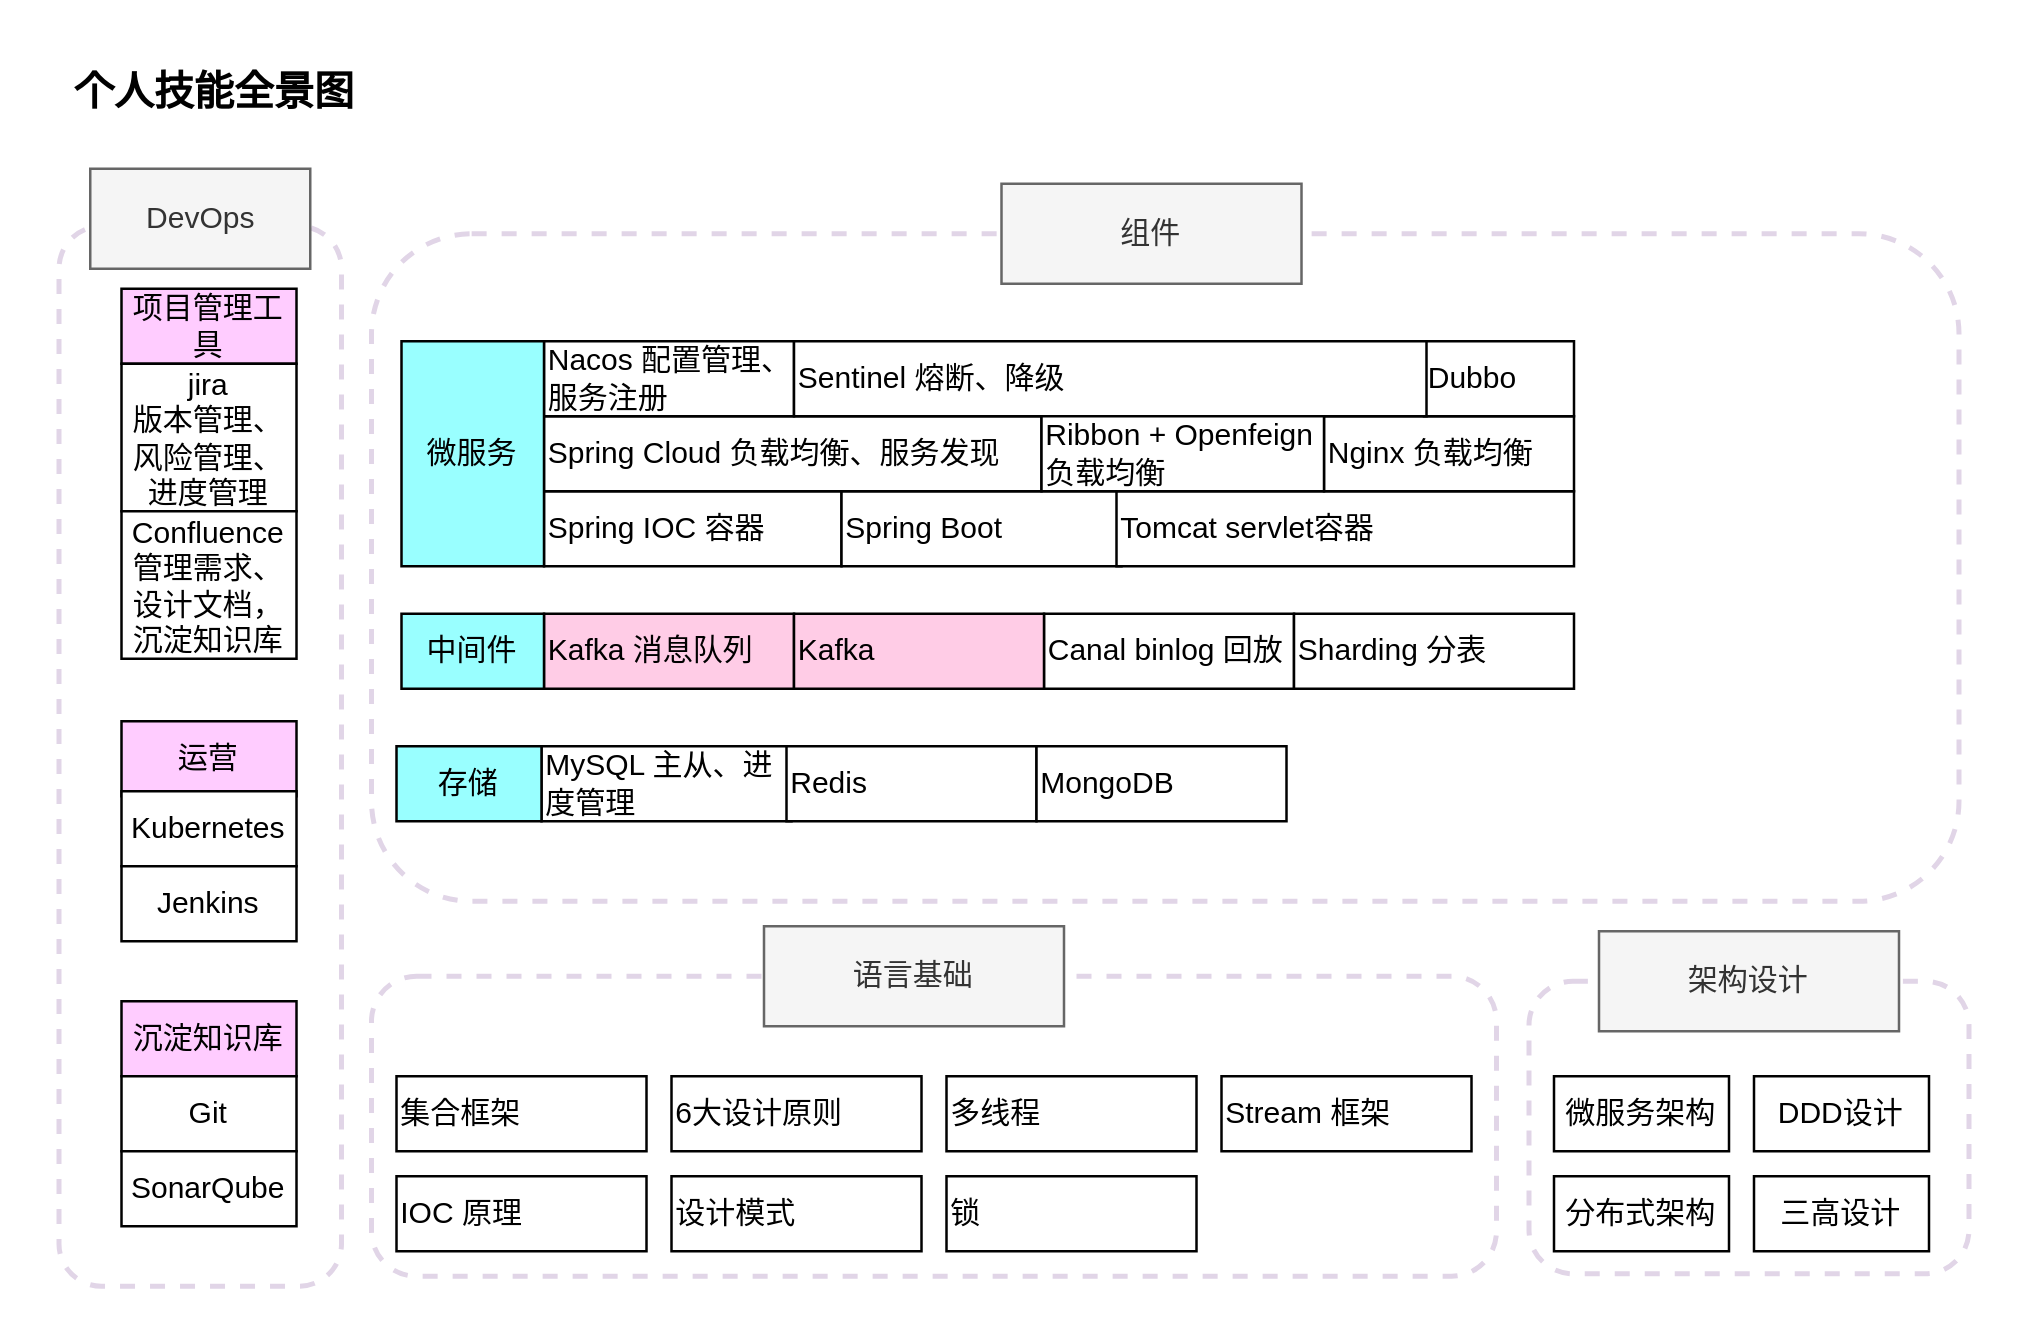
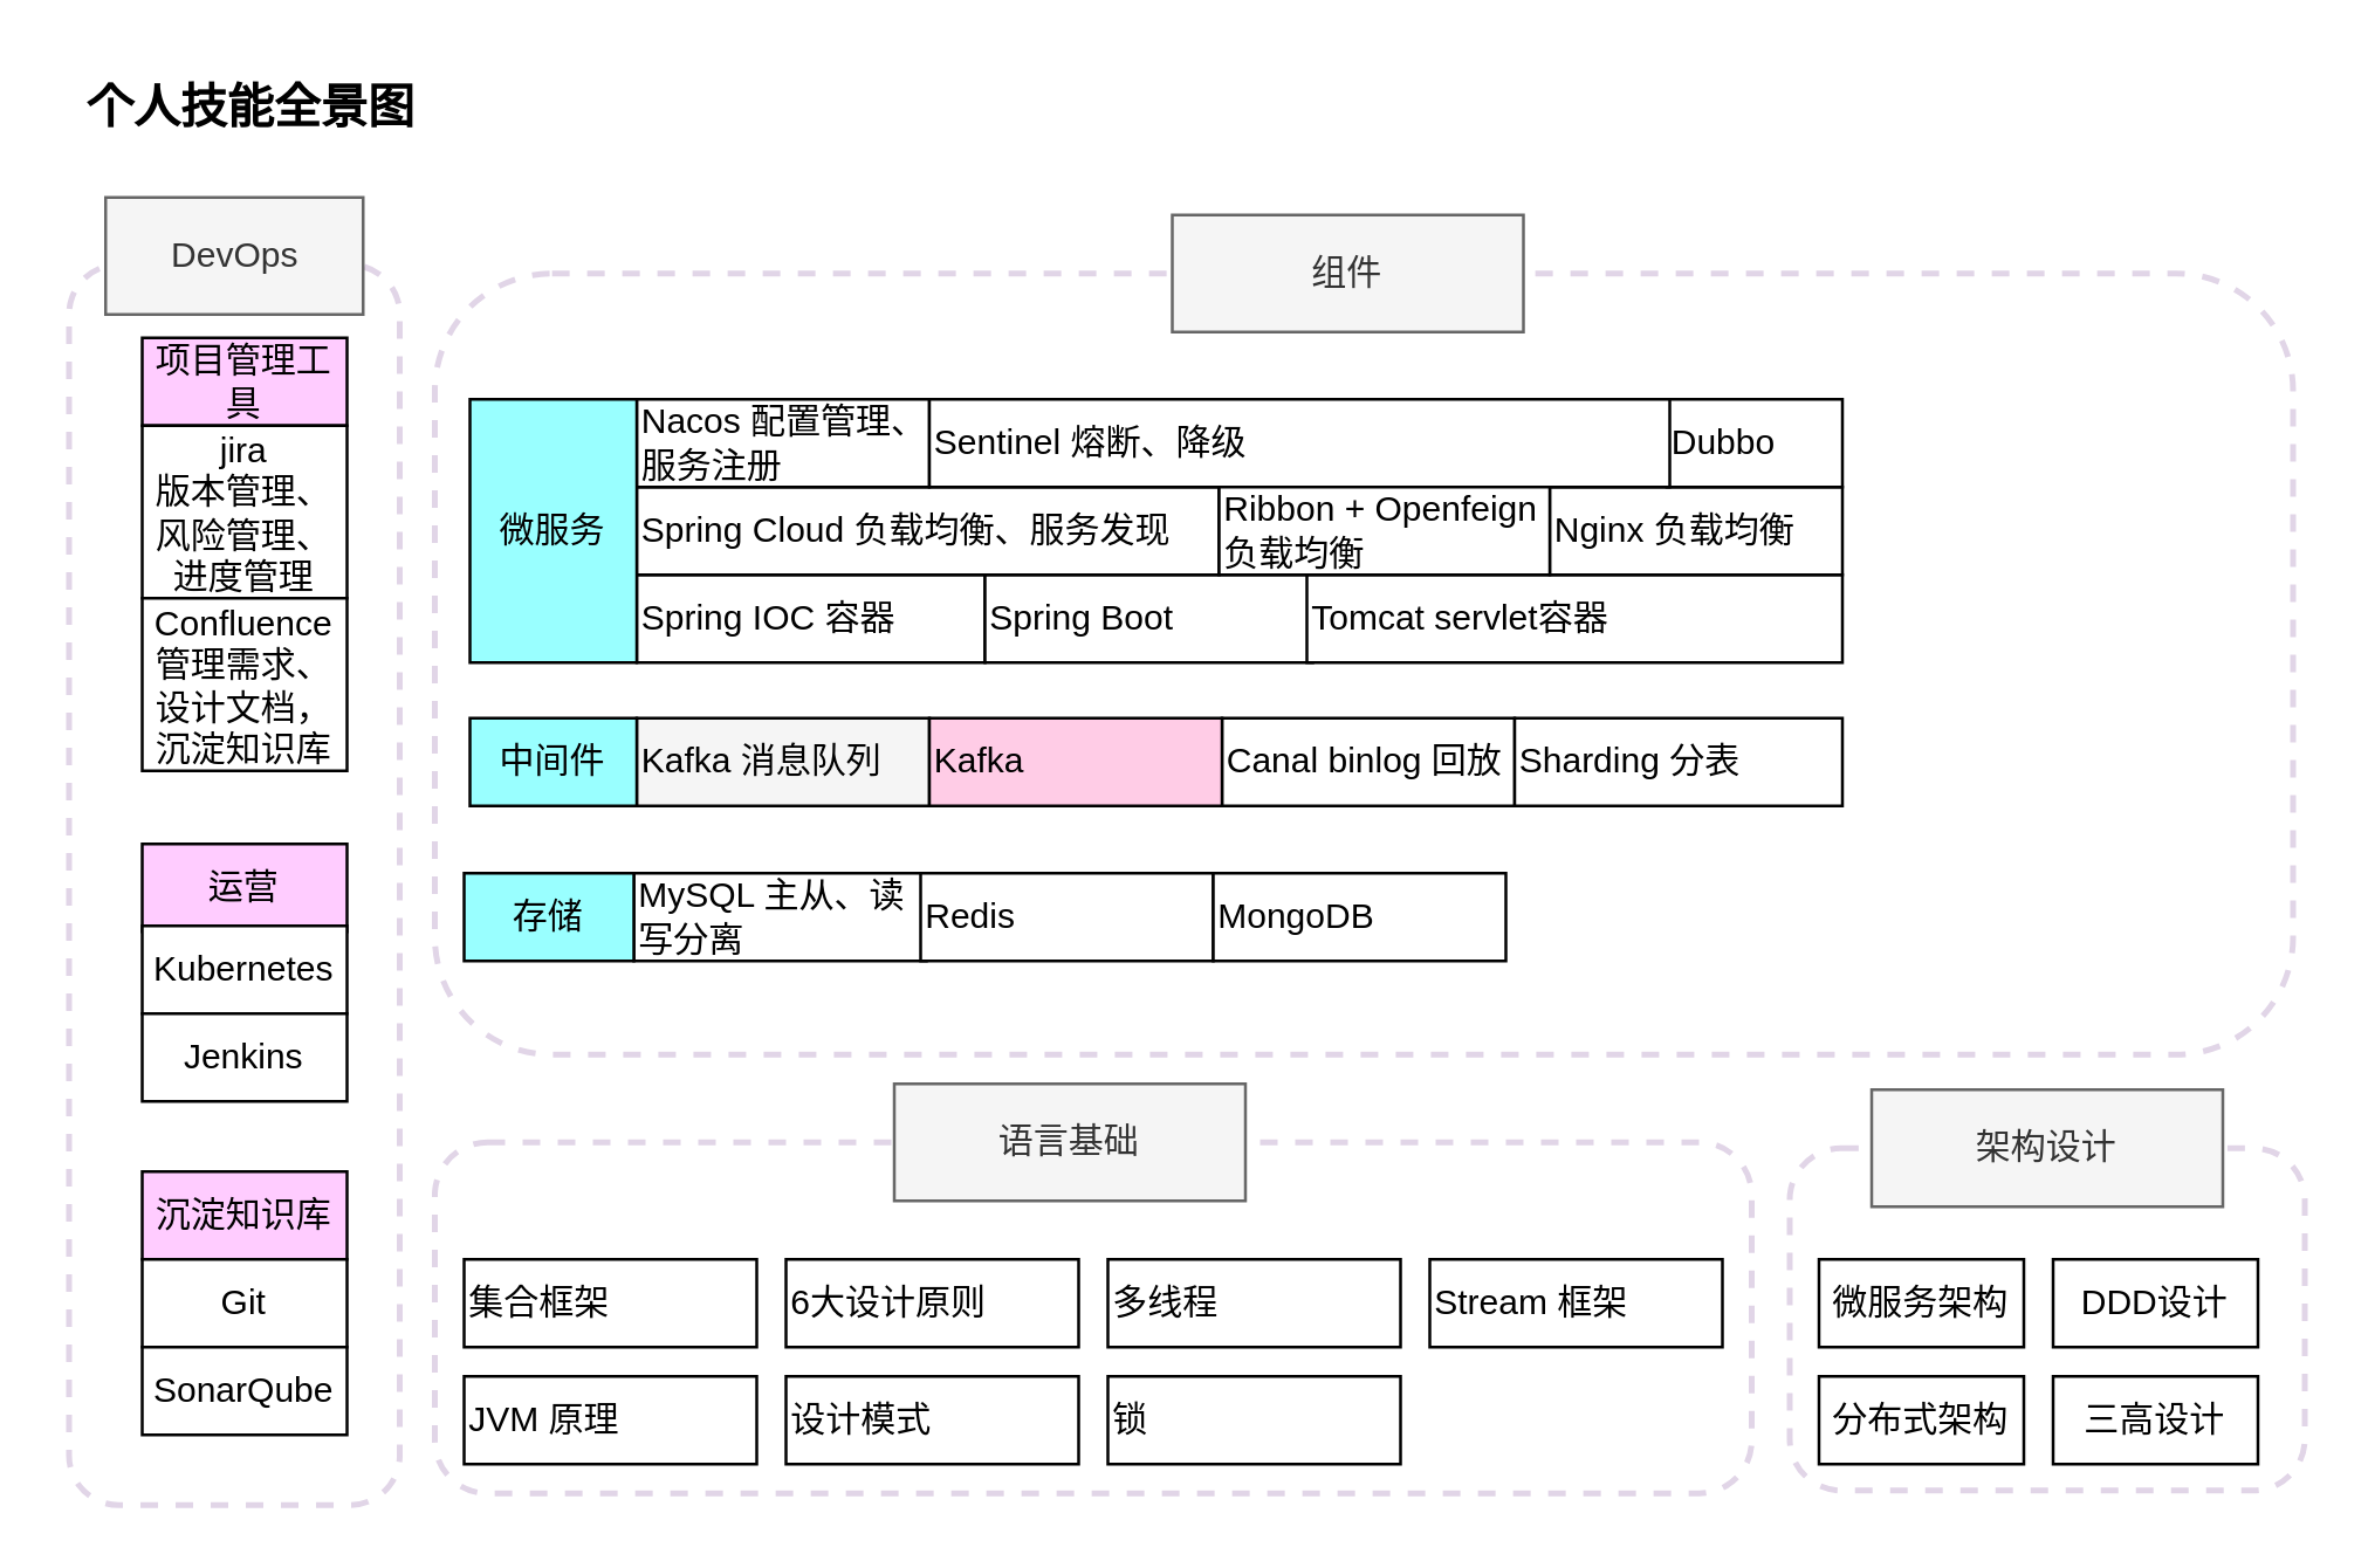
- <mxCell id="14" value="Kafka 消息队列" style="rounded=0;whiteSpace=wrap;html=1;align=left;fillColor=#FFCCE6;" parent="1" vertex="1"><mxGeometry x="217" y="245" width="100" height="30" as="geometry" /></mxCell>
+ <mxCell id="14" value="Kafka 消息队列" style="rounded=0;whiteSpace=wrap;html=1;align=left;fillColor=#f5f5f5;" parent="1" vertex="1"><mxGeometry x="217" y="245" width="100" height="30" as="geometry" /></mxCell>
- <mxCell id="25" value="MySQL 主从、进度管理" style="rounded=0;whiteSpace=wrap;html=1;align=left;" parent="1" vertex="1"><mxGeometry x="216" y="298" width="100" height="30" as="geometry" /></mxCell>
+ <mxCell id="25" value="MySQL 主从、读写分离" style="rounded=0;whiteSpace=wrap;html=1;align=left;" parent="1" vertex="1"><mxGeometry x="216" y="298" width="100" height="30" as="geometry" /></mxCell>
- <mxCell id="13" value="IOC 原理" style="rounded=0;whiteSpace=wrap;html=1;align=left;" parent="1" vertex="1"><mxGeometry x="158" y="470" width="100" height="30" as="geometry" /></mxCell>
+ <mxCell id="13" value="JVM 原理" style="rounded=0;whiteSpace=wrap;html=1;align=left;" parent="1" vertex="1"><mxGeometry x="158" y="470" width="100" height="30" as="geometry" /></mxCell>
